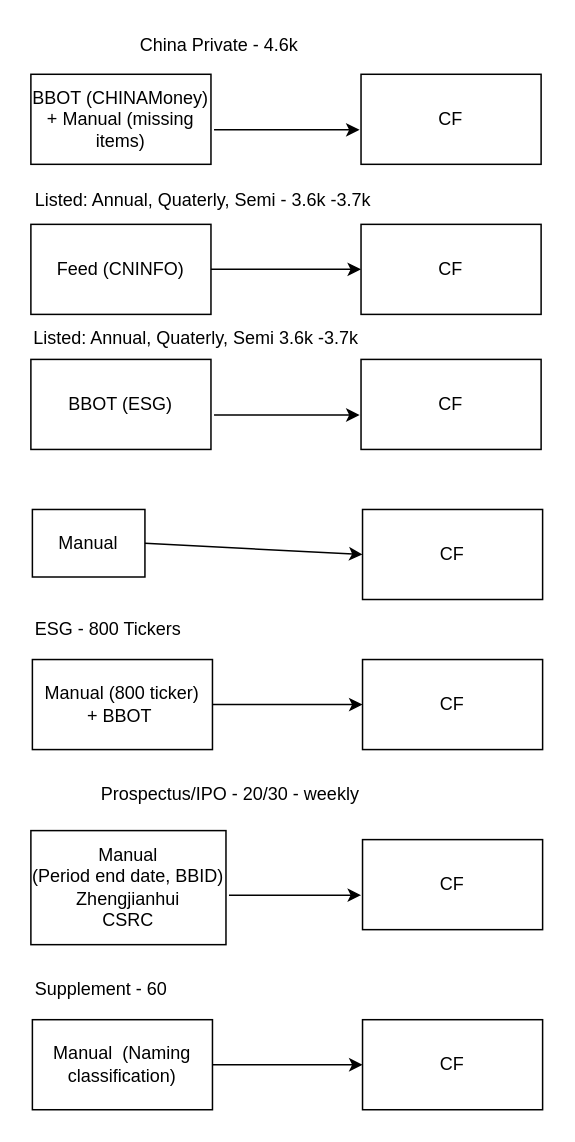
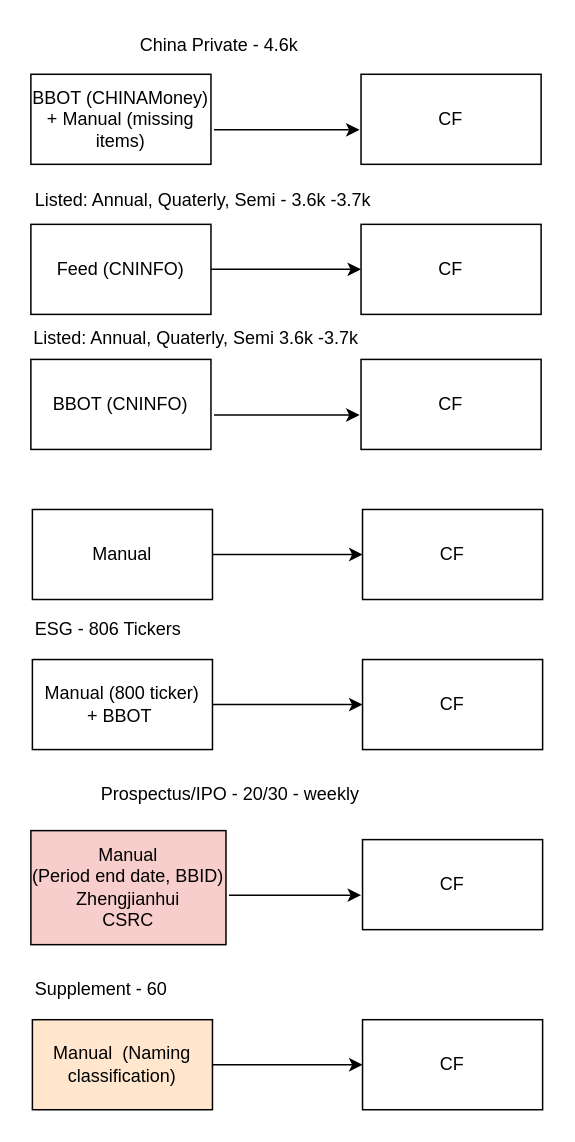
- <mxCell id="9" value="BBOT (ESG)" style="rounded=0;whiteSpace=wrap;html=1;" vertex="1" parent="1"><mxGeometry x="20" y="239" width="120" height="60" as="geometry" /></mxCell>
+ <mxCell id="9" value="BBOT (CNINFO)" style="rounded=0;whiteSpace=wrap;html=1;" vertex="1" parent="1"><mxGeometry x="20" y="239" width="120" height="60" as="geometry" /></mxCell>
- <mxCell id="14" value="Manual" style="rounded=0;whiteSpace=wrap;html=1;" vertex="1" parent="1"><mxGeometry x="21" y="339" width="75" height="45" as="geometry" /></mxCell>
+ <mxCell id="14" value="Manual" style="rounded=0;whiteSpace=wrap;html=1;" vertex="1" parent="1"><mxGeometry x="21" y="339" width="120" height="60" as="geometry" /></mxCell>
- <mxCell id="20" value="ESG - 800 Tickers" style="text;html=1;resizable=0;points=[];autosize=1;align=left;verticalAlign=top;spacingTop=-4;" vertex="1" parent="1"><mxGeometry x="21" y="409" width="110" height="20" as="geometry" /></mxCell>
+ <mxCell id="20" value="ESG - 806 Tickers" style="text;html=1;resizable=0;points=[];autosize=1;align=left;verticalAlign=top;spacingTop=-4;" vertex="1" parent="1"><mxGeometry x="21" y="409" width="110" height="20" as="geometry" /></mxCell>
- <mxCell id="21" value="Manual&lt;br&gt;(Period end date, BBID)&lt;br&gt;Zhengjianhui&lt;br&gt;CSRC" style="rounded=0;whiteSpace=wrap;html=1;" vertex="1" parent="1"><mxGeometry x="20" y="553" width="130" height="76" as="geometry" /></mxCell>
+ <mxCell id="21" value="Manual&lt;br&gt;(Period end date, BBID)&lt;br&gt;Zhengjianhui&lt;br&gt;CSRC" style="rounded=0;whiteSpace=wrap;html=1;fillColor=#f8cecc;" vertex="1" parent="1"><mxGeometry x="20" y="553" width="130" height="76" as="geometry" /></mxCell>
- <mxCell id="25" value="Manual&amp;nbsp; (Naming classification)" style="rounded=0;whiteSpace=wrap;html=1;" vertex="1" parent="1"><mxGeometry x="21" y="679" width="120" height="60" as="geometry" /></mxCell>
+ <mxCell id="25" value="Manual&amp;nbsp; (Naming classification)" style="rounded=0;whiteSpace=wrap;html=1;fillColor=#ffe6cc;" vertex="1" parent="1"><mxGeometry x="21" y="679" width="120" height="60" as="geometry" /></mxCell>
